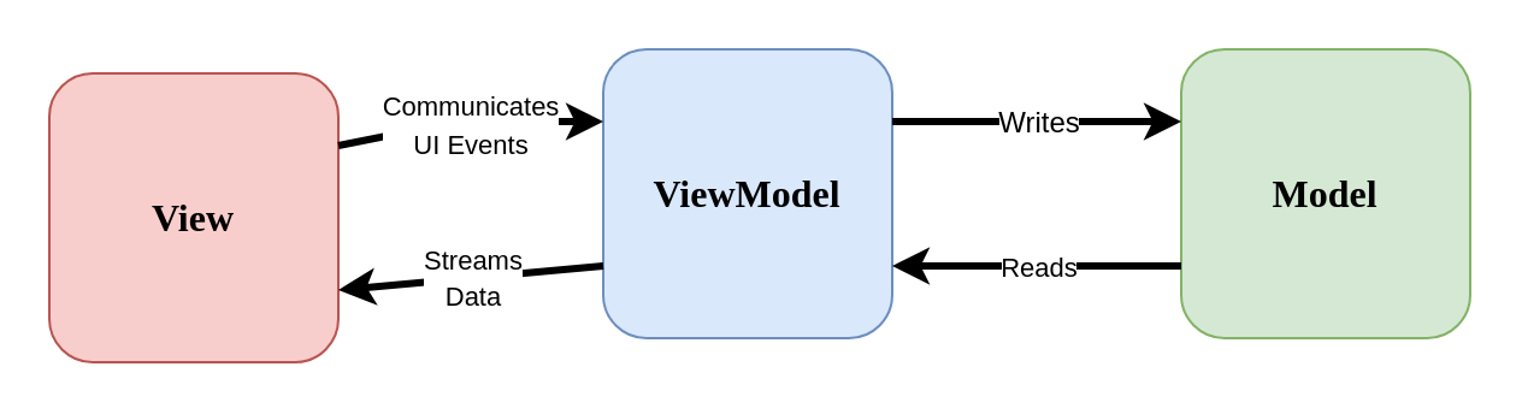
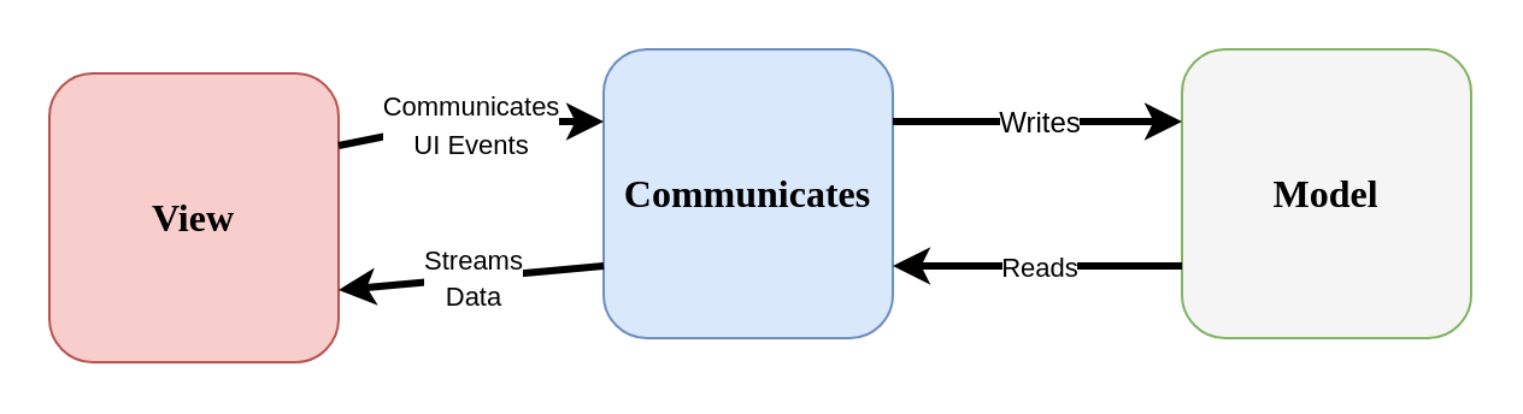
- <mxCell id="3" value="&lt;font face=&quot;Verdana&quot; style=&quot;font-size: 16px;&quot;&gt;&lt;b style=&quot;&quot;&gt;ViewModel&lt;/b&gt;&lt;/font&gt;" style="rounded=1;whiteSpace=wrap;html=1;fillColor=#dae8fc;strokeColor=#6c8ebf;" vertex="1" parent="1"><mxGeometry x="250" y="20" width="120" height="120" as="geometry" /></mxCell>
+ <mxCell id="3" value="&lt;font face=&quot;Verdana&quot; style=&quot;font-size: 16px;&quot;&gt;&lt;b style=&quot;&quot;&gt;Communicates&lt;/b&gt;&lt;/font&gt;" style="rounded=1;whiteSpace=wrap;html=1;fillColor=#dae8fc;strokeColor=#6c8ebf;" vertex="1" parent="1"><mxGeometry x="250" y="20" width="120" height="120" as="geometry" /></mxCell>
- <mxCell id="4" value="&lt;font face=&quot;Verdana&quot; style=&quot;font-size: 16px;&quot;&gt;&lt;b&gt;Model&lt;/b&gt;&lt;/font&gt;" style="rounded=1;whiteSpace=wrap;html=1;fillColor=#d5e8d4;strokeColor=#82b366;" vertex="1" parent="1"><mxGeometry x="490" y="20" width="120" height="120" as="geometry" /></mxCell>
+ <mxCell id="4" value="&lt;font face=&quot;Verdana&quot; style=&quot;font-size: 16px;&quot;&gt;&lt;b&gt;Model&lt;/b&gt;&lt;/font&gt;" style="rounded=1;whiteSpace=wrap;html=1;fillColor=#f5f5f5;strokeColor=#82b366;" vertex="1" parent="1"><mxGeometry x="490" y="20" width="120" height="120" as="geometry" /></mxCell>
